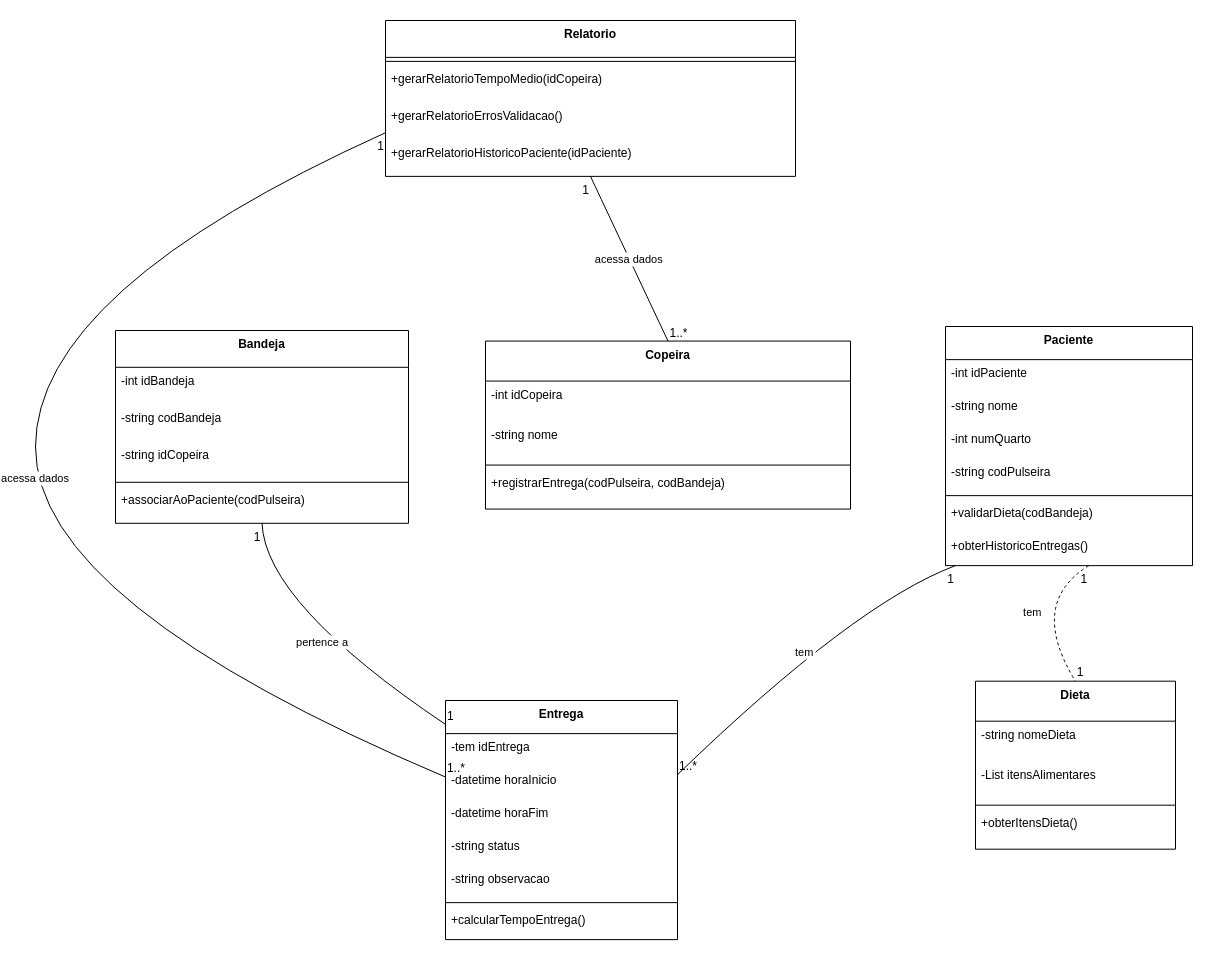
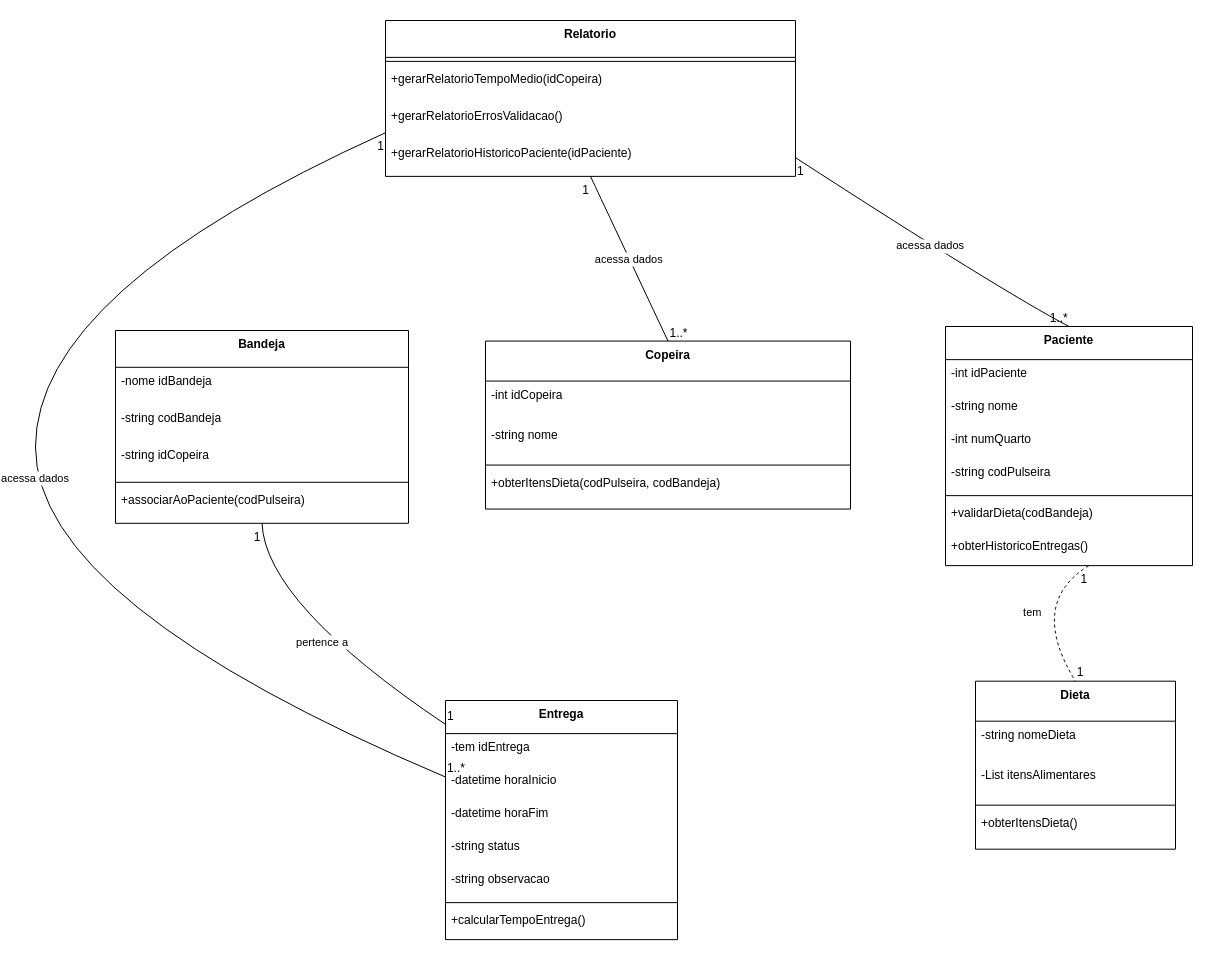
+ <mxCell id="48" value="acessa dados" style="curved=1;startArrow=none;endArrow=none;exitX=1;exitY=0.88;entryX=0.5;entryY=0;rounded=0;" edge="1" parent="1" source="29" target="2"><mxGeometry relative="1" as="geometry"><Array as="points"><mxPoint x="985" y="290" /></Array></mxGeometry></mxCell>
+ <mxCell id="49" value="1" style="edgeLabel;resizable=0;labelBackgroundColor=none;fontSize=12;align=left;verticalAlign=top;" vertex="1" parent="48"><mxGeometry x="-1" relative="1" as="geometry" /></mxCell>
+ <mxCell id="50" value="1..*" style="edgeLabel;resizable=0;labelBackgroundColor=none;fontSize=12;align=right;verticalAlign=bottom;" vertex="1" parent="48"><mxGeometry x="1" relative="1" as="geometry" /></mxCell>
- <mxCell id="11" value="-int idBandeja" style="text;strokeColor=none;fillColor=none;align=left;verticalAlign=top;spacingLeft=4;spacingRight=4;overflow=hidden;rotatable=0;points=[[0,0.5],[1,0.5]];portConstraint=eastwest;" vertex="1" parent="10"><mxGeometry y="36.8" width="293" height="37" as="geometry" /></mxCell>
+ <mxCell id="11" value="-nome idBandeja" style="text;strokeColor=none;fillColor=none;align=left;verticalAlign=top;spacingLeft=4;spacingRight=4;overflow=hidden;rotatable=0;points=[[0,0.5],[1,0.5]];portConstraint=eastwest;" vertex="1" parent="10"><mxGeometry y="36.8" width="293" height="37" as="geometry" /></mxCell>
- <mxCell id="20" value="+registrarEntrega(codPulseira, codBandeja)" style="text;strokeColor=none;fillColor=none;align=left;verticalAlign=top;spacingLeft=4;spacingRight=4;overflow=hidden;rotatable=0;points=[[0,0.5],[1,0.5]];portConstraint=eastwest;" vertex="1" parent="16"><mxGeometry y="128" width="365" height="40" as="geometry" /></mxCell>
+ <mxCell id="20" value="+obterItensDieta(codPulseira, codBandeja)" style="text;strokeColor=none;fillColor=none;align=left;verticalAlign=top;spacingLeft=4;spacingRight=4;overflow=hidden;rotatable=0;points=[[0,0.5],[1,0.5]];portConstraint=eastwest;" vertex="1" parent="16"><mxGeometry y="128" width="365" height="40" as="geometry" /></mxCell>
- <mxCell id="39" value="tem" style="curved=1;startArrow=none;endArrow=none;exitX=0.04;exitY=1;entryX=1;entryY=0.31;rounded=0;" edge="1" parent="1" source="2" target="21"><mxGeometry relative="1" as="geometry"><Array as="points"><mxPoint x="839" y="603" /></Array></mxGeometry></mxCell>
- <mxCell id="40" value="1" style="edgeLabel;resizable=0;labelBackgroundColor=none;fontSize=12;align=right;verticalAlign=top;" vertex="1" parent="39"><mxGeometry x="-1" relative="1" as="geometry" /></mxCell>
- <mxCell id="41" value="1..*" style="edgeLabel;resizable=0;labelBackgroundColor=none;fontSize=12;align=left;verticalAlign=bottom;" vertex="1" parent="39"><mxGeometry x="1" relative="1" as="geometry" /></mxCell>
